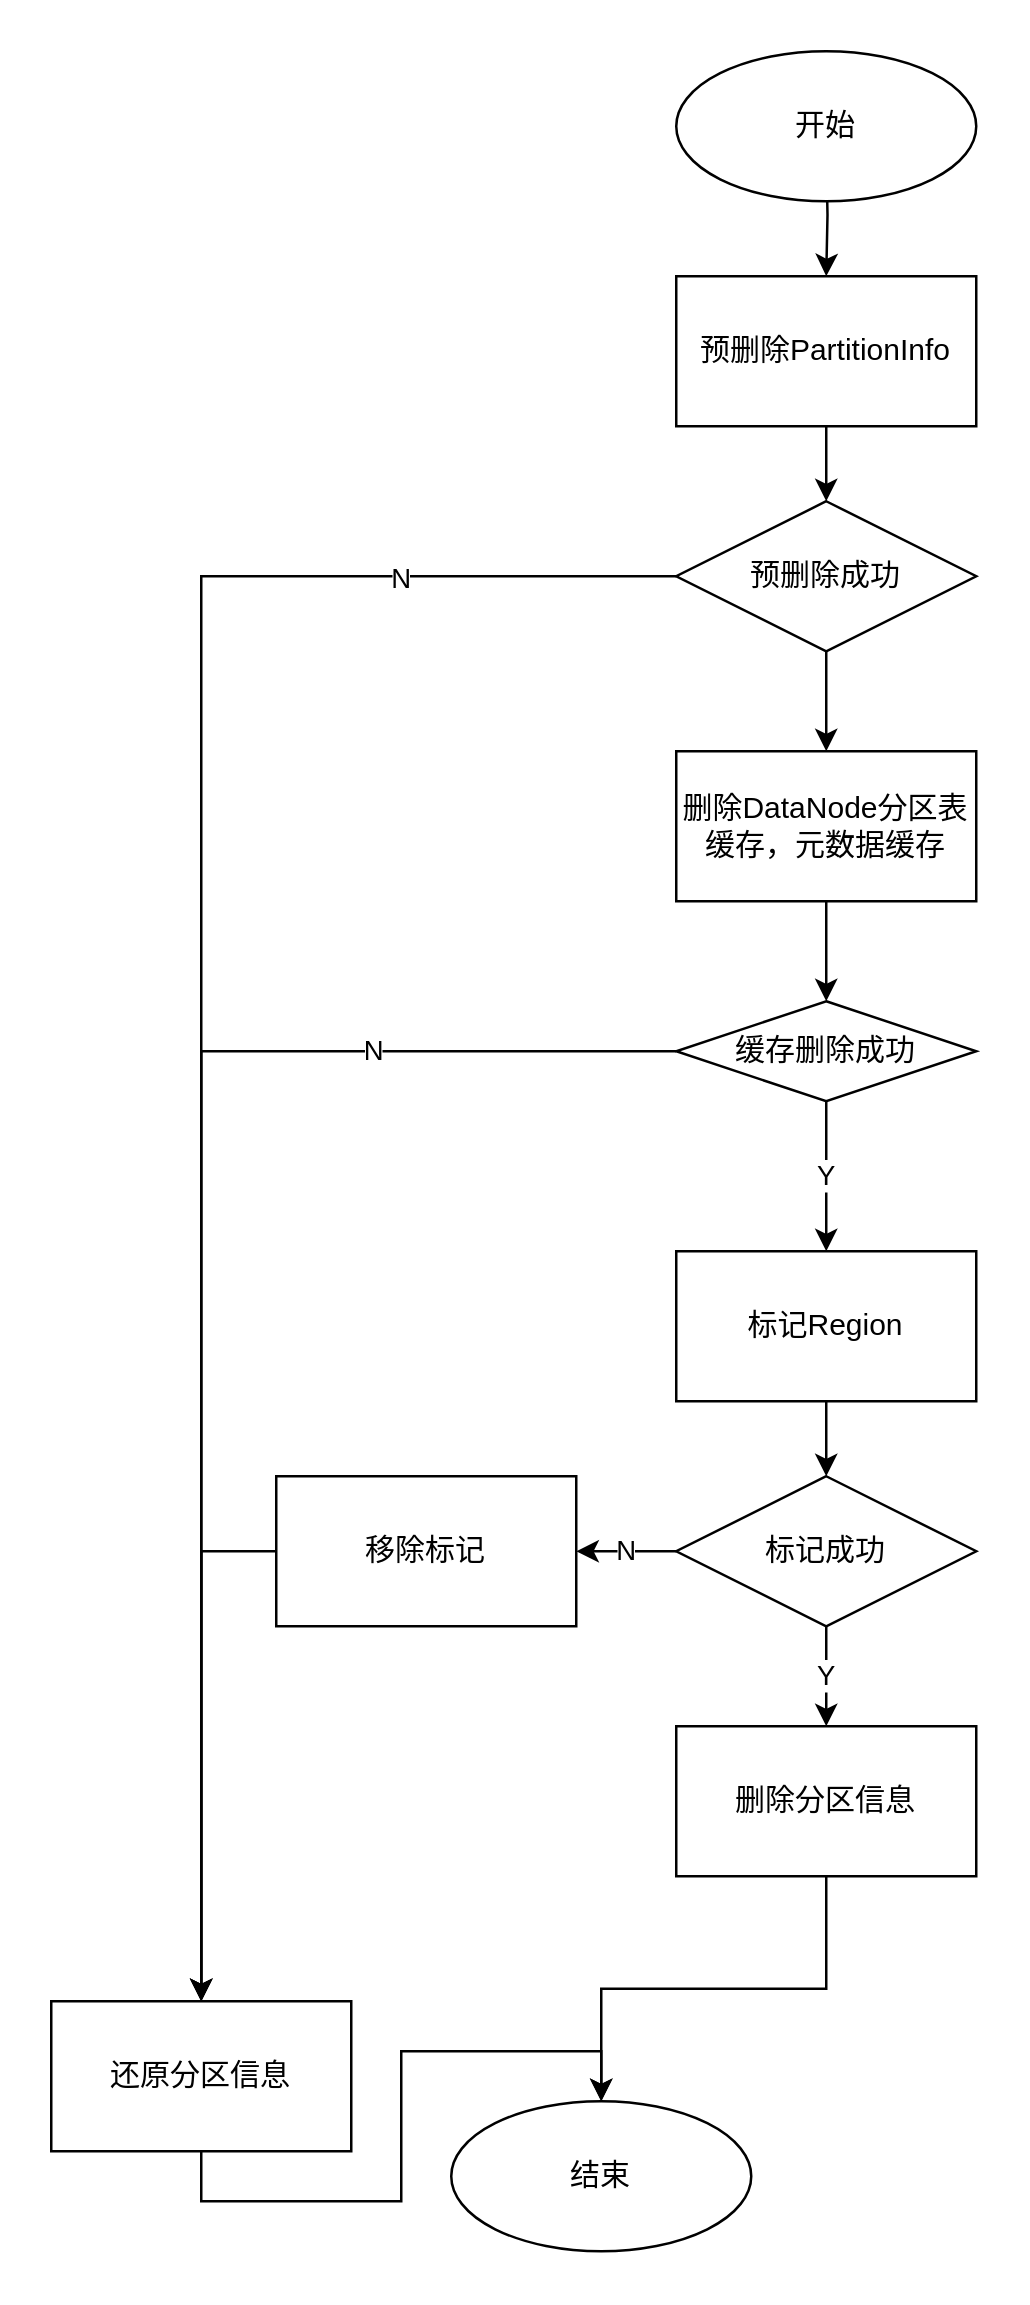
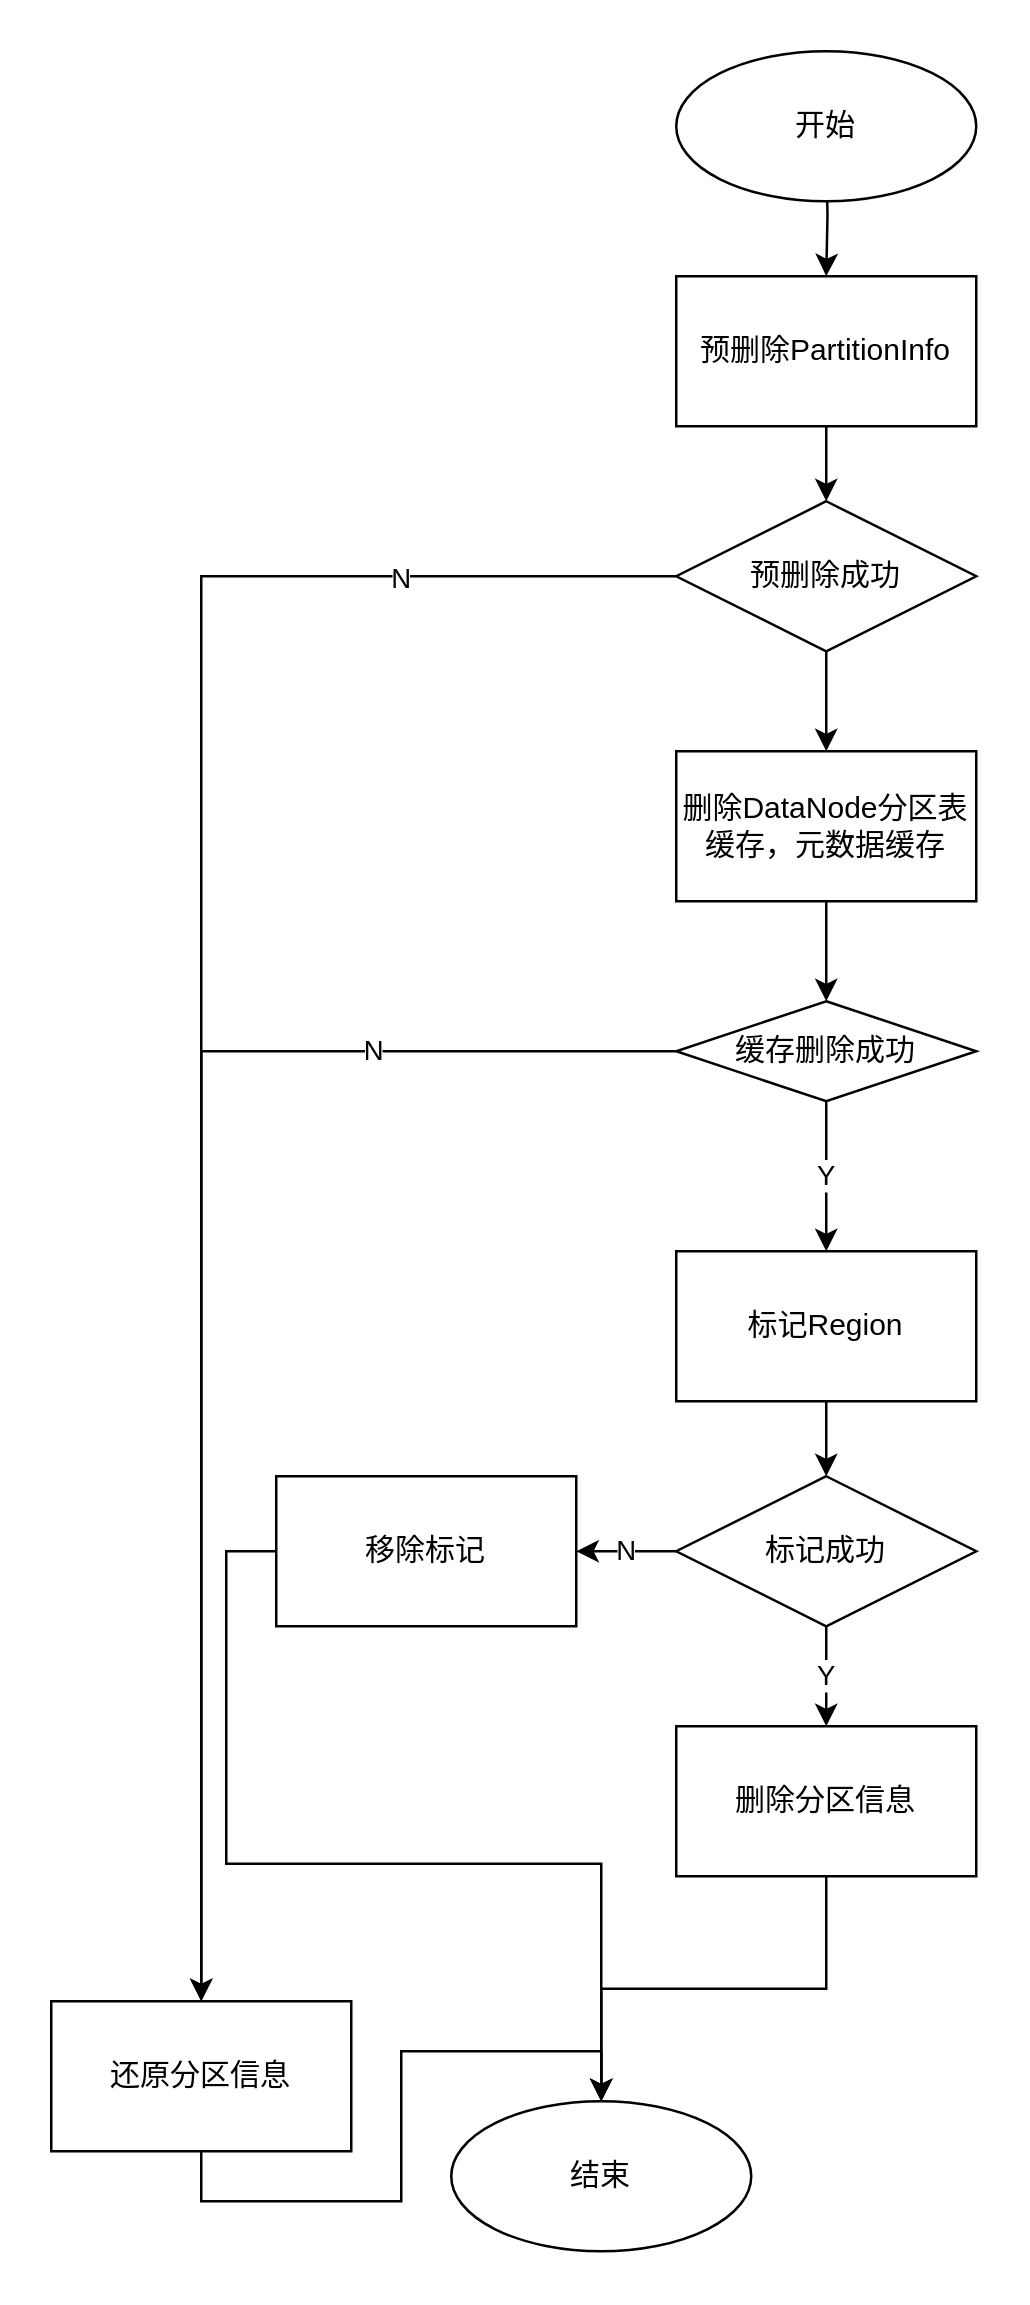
- <mxCell id="25" style="edgeStyle=orthogonalEdgeStyle;rounded=0;orthogonalLoop=1;jettySize=auto;html=1;exitX=0;exitY=0.5;exitDx=0;exitDy=0;" edge="1" parent="1" source="26" target="22"><mxGeometry relative="1" as="geometry" /></mxCell>
+ <mxCell id="25" style="edgeStyle=orthogonalEdgeStyle;rounded=0;orthogonalLoop=1;jettySize=auto;html=1;exitX=0;exitY=0.5;exitDx=0;exitDy=0;" edge="1" parent="1" source="26" target="23"><mxGeometry relative="1" as="geometry" /></mxCell>
